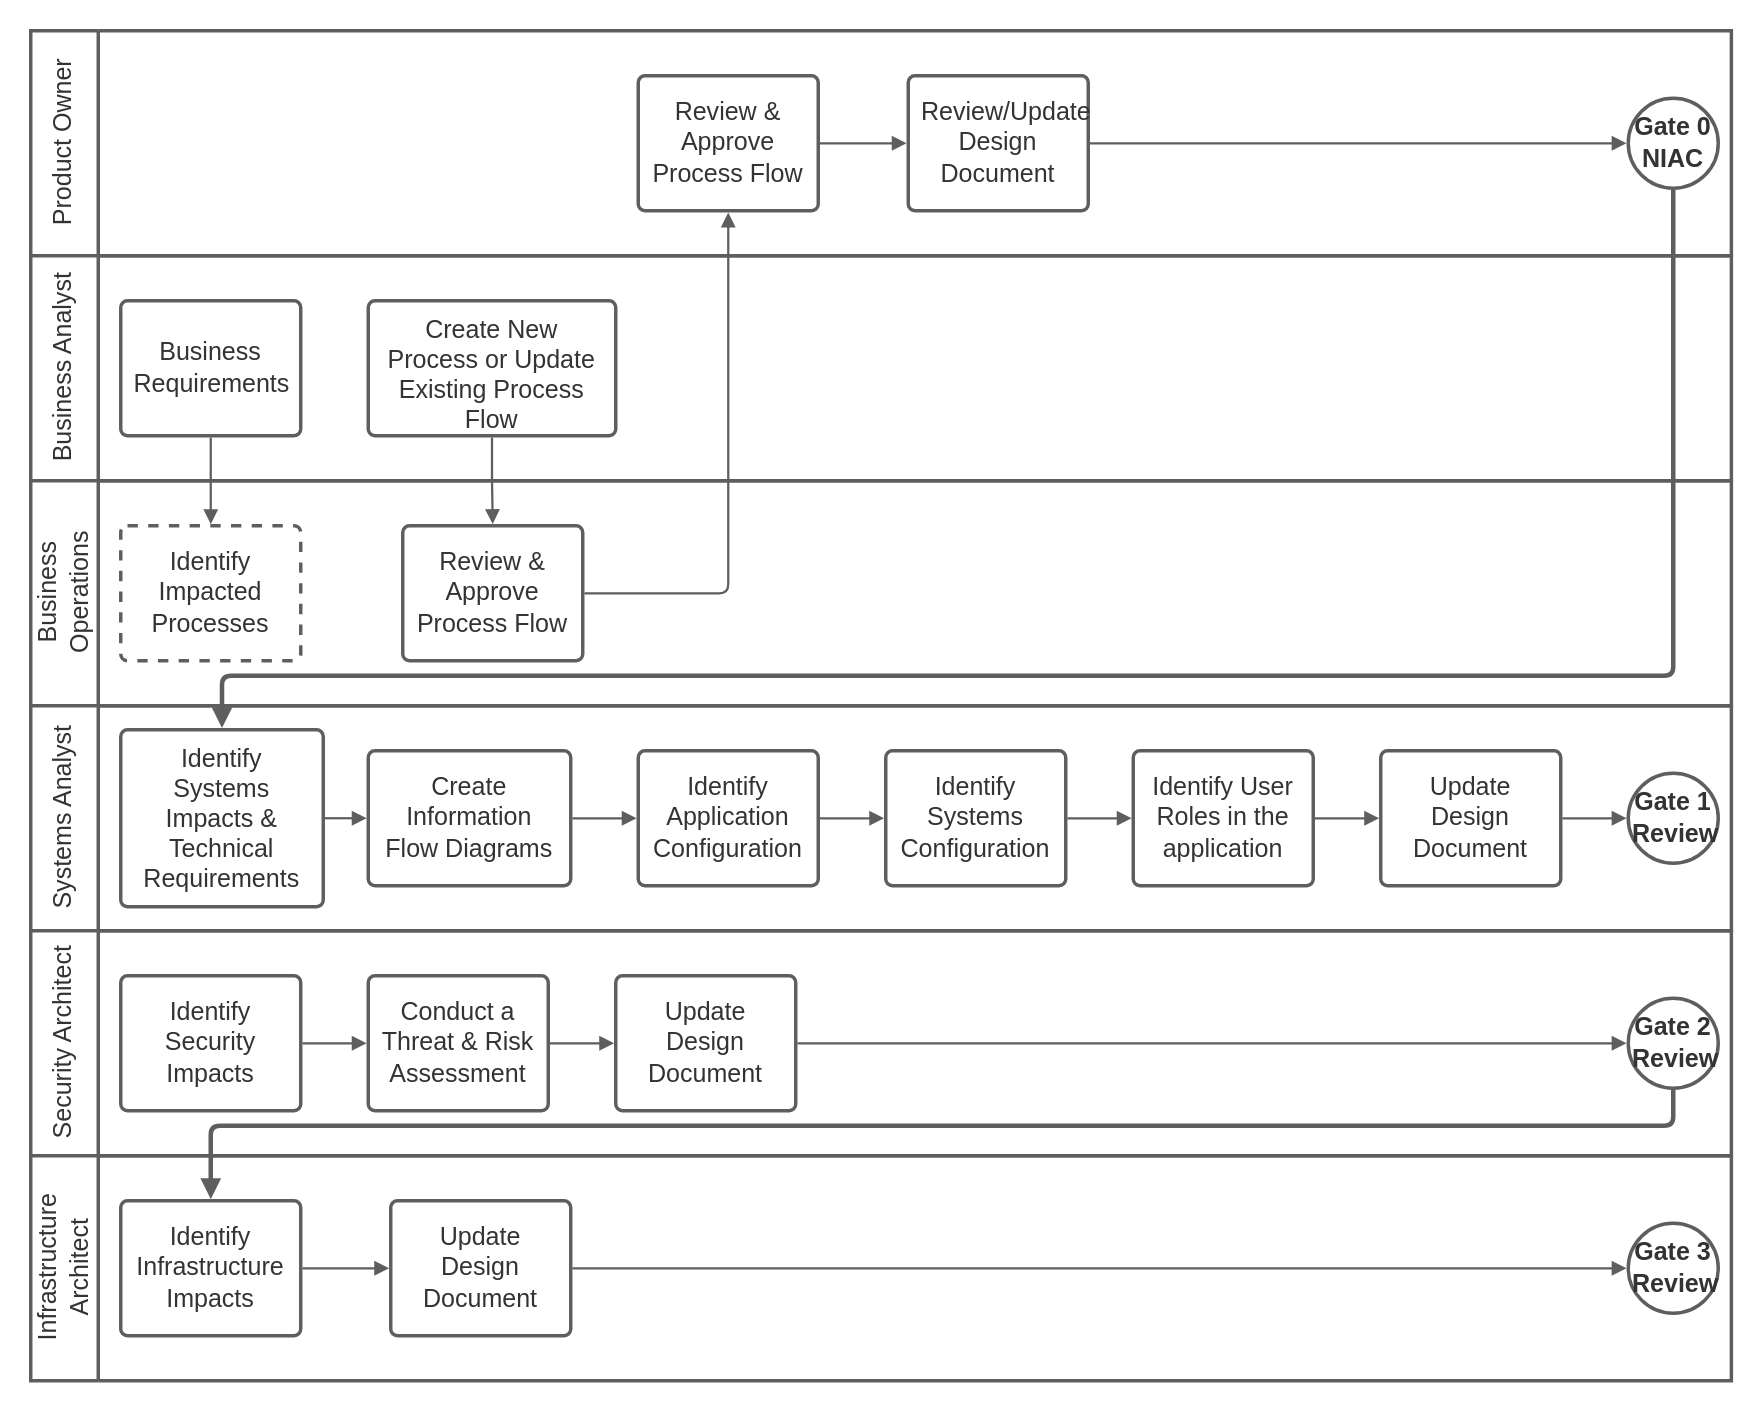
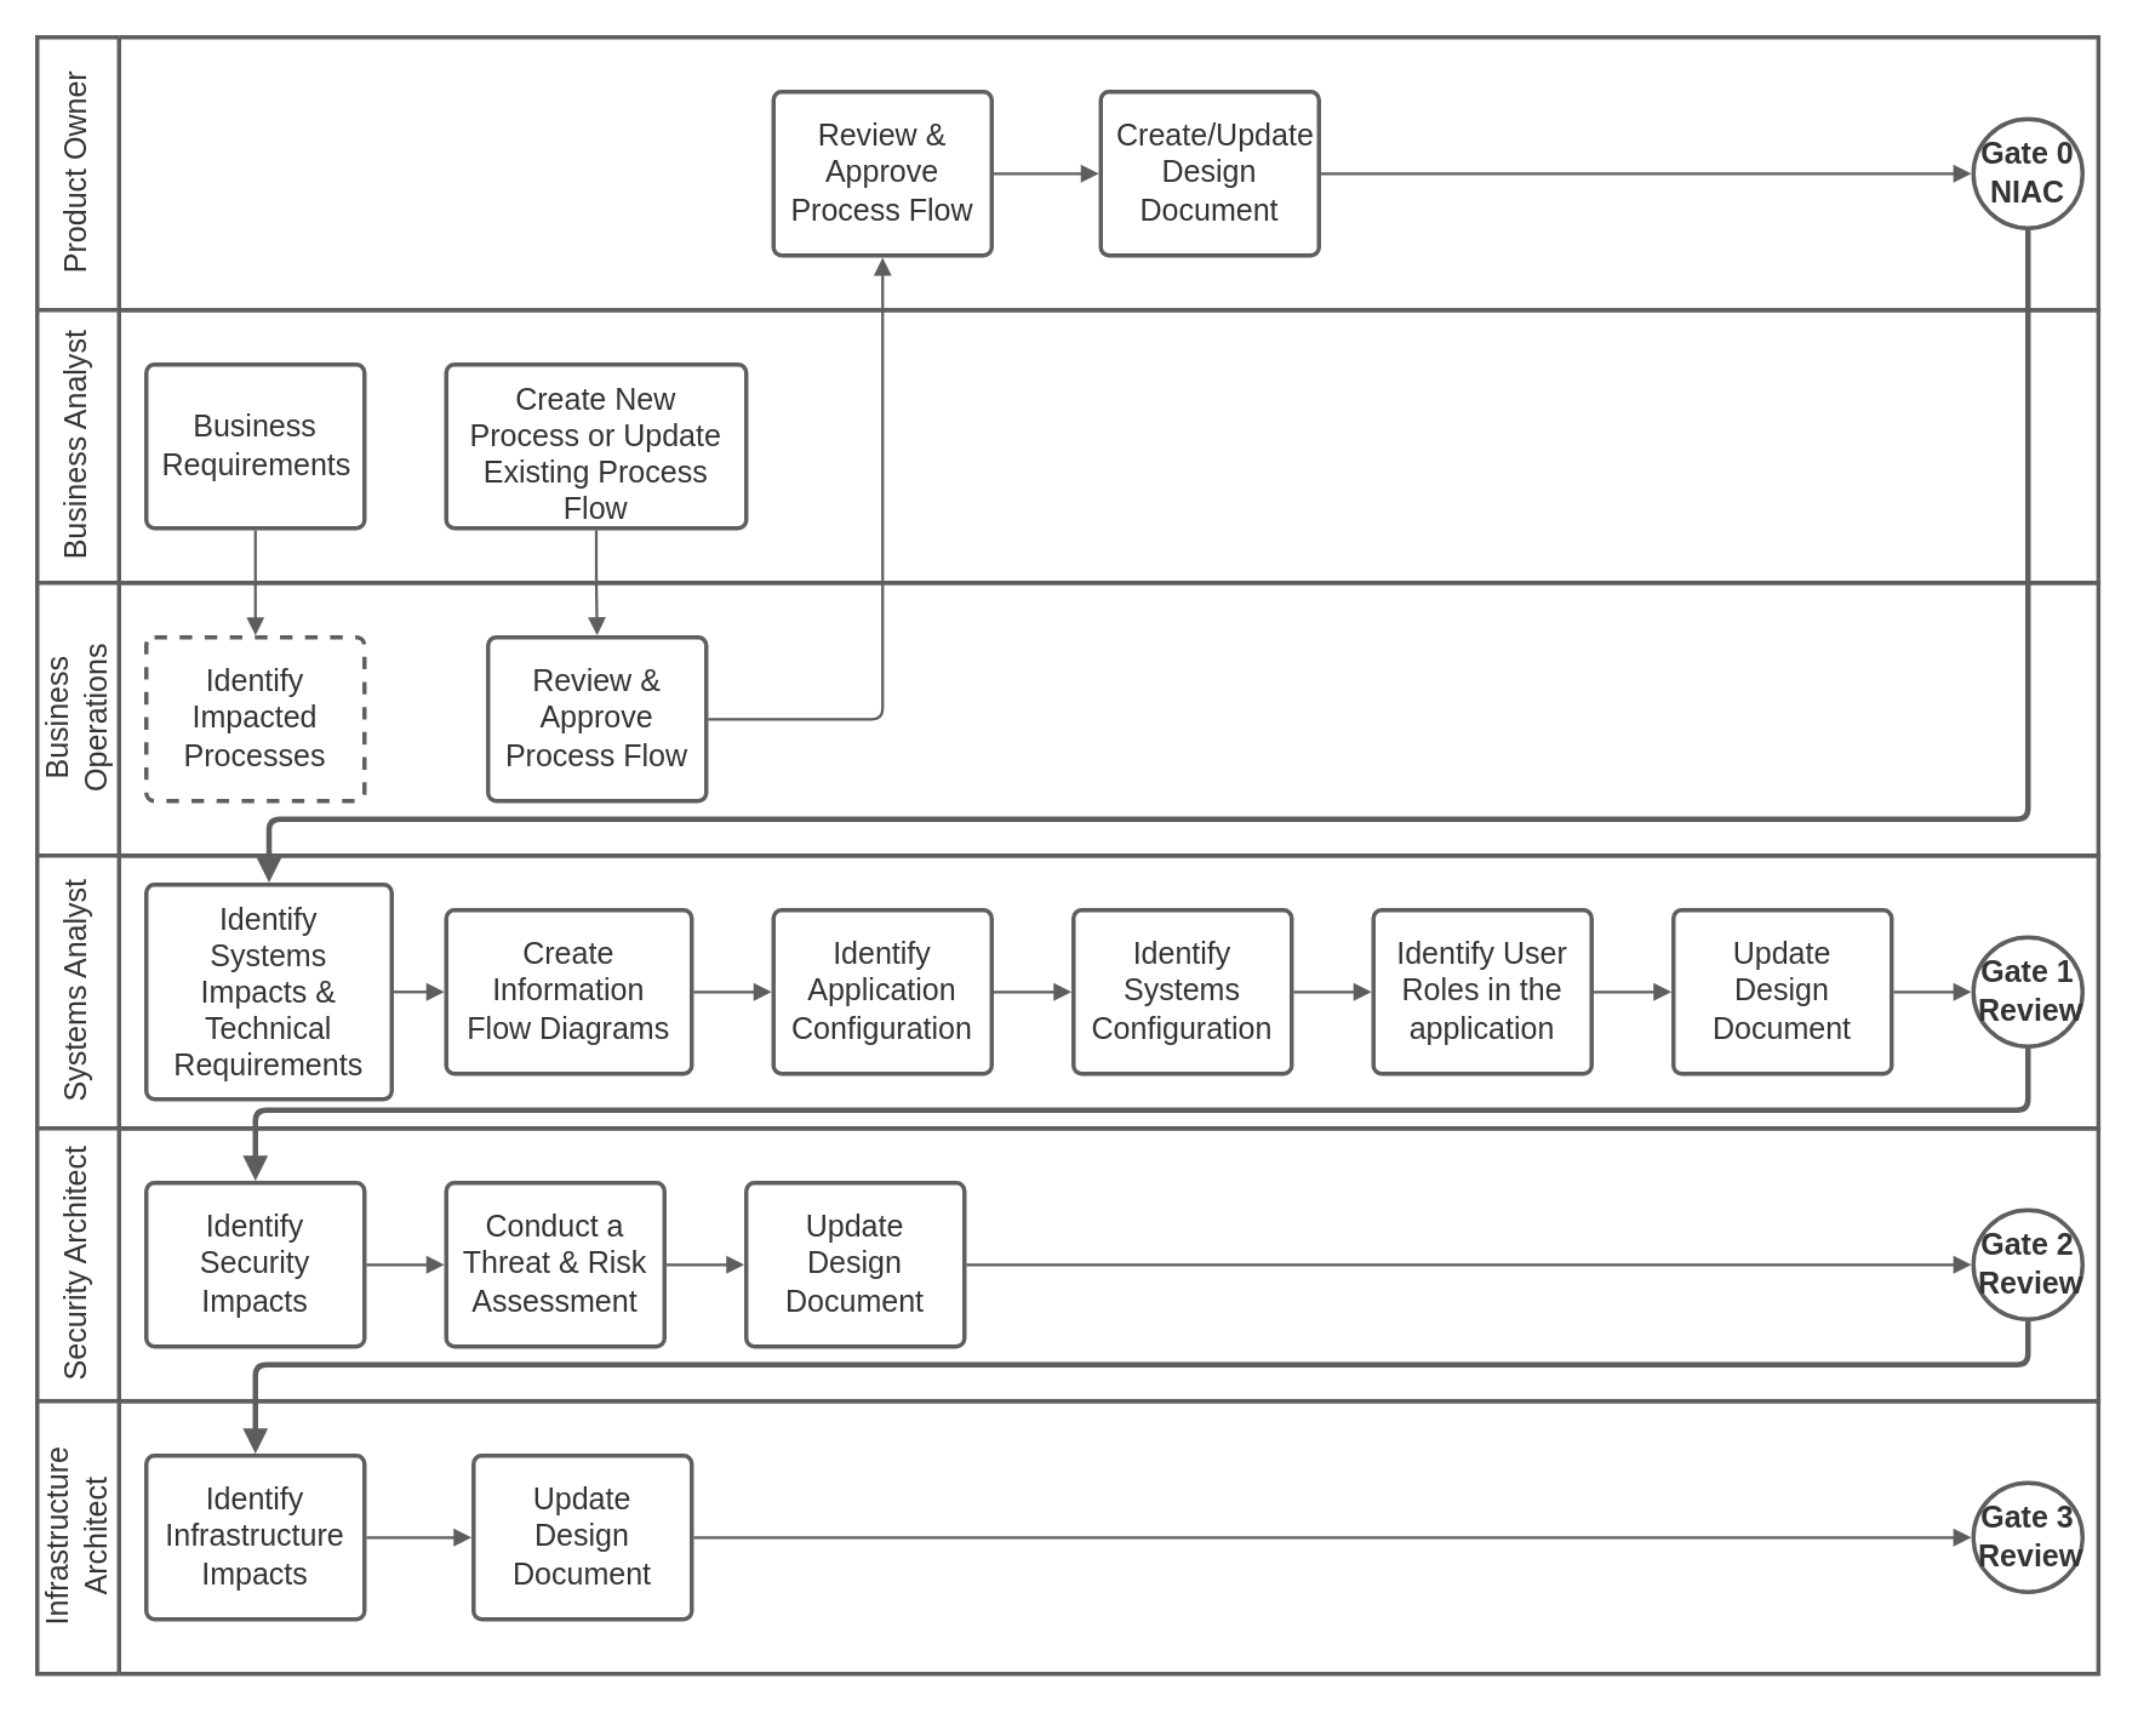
- <mxCell id="25" value="Review/Update Design Document" style="html=1;overflow=block;blockSpacing=1;whiteSpace=wrap;;whiteSpace=wrap;fontSize=16.7;fontColor=#333333;spacing=9;strokeColor=#5e5e5e;strokeOpacity=100;rounded=1;absoluteArcSize=1;arcSize=9;strokeWidth=2.3;" parent="1" vertex="1"><mxGeometry x="605" y="50" width="120" height="90" as="geometry" /></mxCell>
+ <mxCell id="25" value="Create/Update Design Document" style="html=1;overflow=block;blockSpacing=1;whiteSpace=wrap;;whiteSpace=wrap;fontSize=16.7;fontColor=#333333;spacing=9;strokeColor=#5e5e5e;strokeOpacity=100;rounded=1;absoluteArcSize=1;arcSize=9;strokeWidth=2.3;" parent="1" vertex="1"><mxGeometry x="605" y="50" width="120" height="90" as="geometry" /></mxCell>
+ <mxCell id="41" value="" style="html=1;jettySize=18;whiteSpace=wrap;fontSize=13;strokeColor=#5E5E5E;strokeWidth=3;rounded=1;arcSize=12;edgeStyle=orthogonalEdgeStyle;startArrow=none;;endArrow=block;endFill=1;;exitX=0.5;exitY=1.019;exitPerimeter=0;entryX=0.5;entryY=-0.012;entryPerimeter=0;" parent="1" source="39" target="27" edge="1"><mxGeometry width="100" height="100" relative="1" as="geometry"><Array as="points"><mxPoint x="1115" y="610" /><mxPoint x="140" y="610" /></Array></mxGeometry></mxCell>
